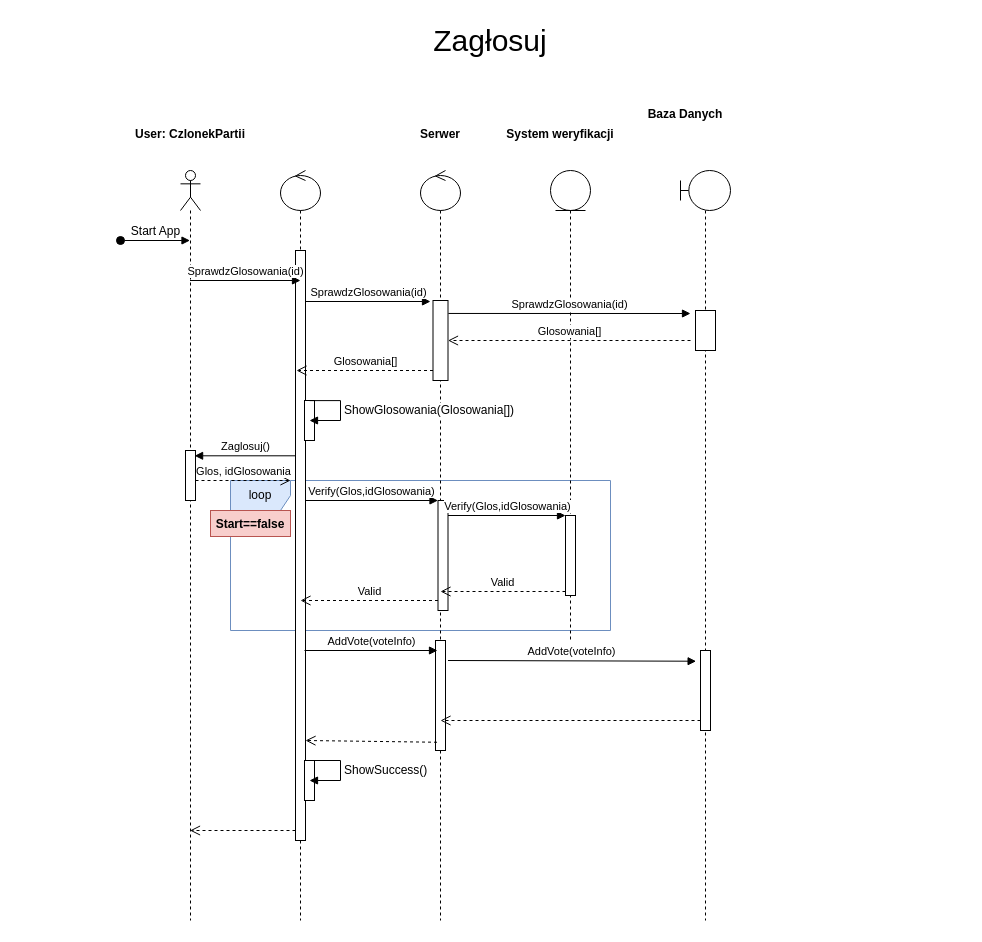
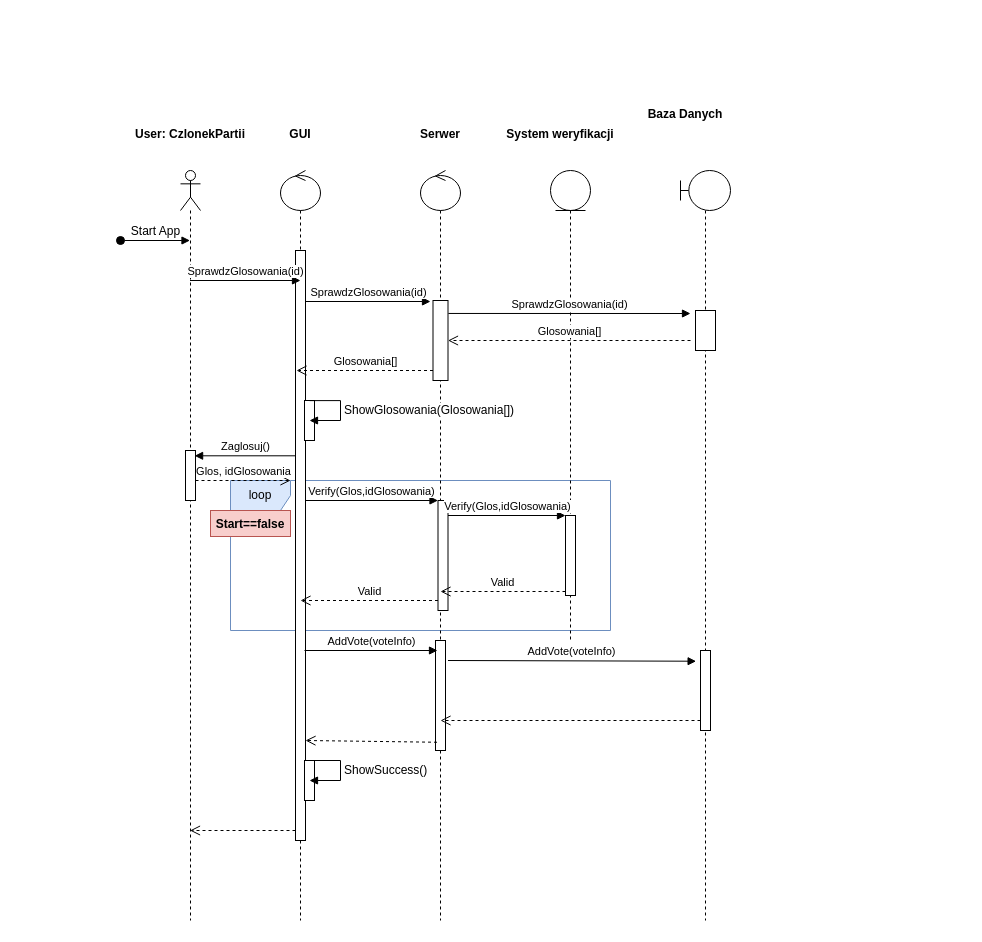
- <mxCell id="14" value="Zagłosuj" style="text;html=1;strokeColor=none;fillColor=none;align=center;verticalAlign=middle;whiteSpace=wrap;rounded=0;fontSize=30;" parent="1" vertex="1"><mxGeometry x="20" y="20" width="940" height="40" as="geometry" /></mxCell>
+ <mxCell id="10" value="GUI" style="text;align=center;fontStyle=1;verticalAlign=middle;spacingLeft=3;spacingRight=3;strokeColor=none;rotatable=0;points=[[0,0.5],[1,0.5]];portConstraint=eastwest;" parent="1" vertex="1"><mxGeometry x="260" y="120" width="80" height="26" as="geometry" /></mxCell>
